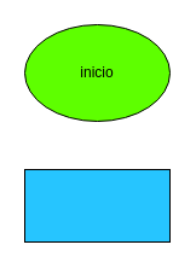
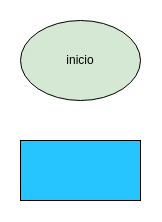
- <mxCell id="2" value="inicio" style="ellipse;whiteSpace=wrap;html=1;fillColor=#5EFF00;" vertex="1" parent="1"><mxGeometry x="20" width="120" height="80" as="geometry" y="20" /></mxCell>
+ <mxCell id="2" value="inicio" style="ellipse;whiteSpace=wrap;html=1;fillColor=#d5e8d4;" vertex="1" parent="1"><mxGeometry x="20" width="120" height="80" as="geometry" y="20" /></mxCell>
